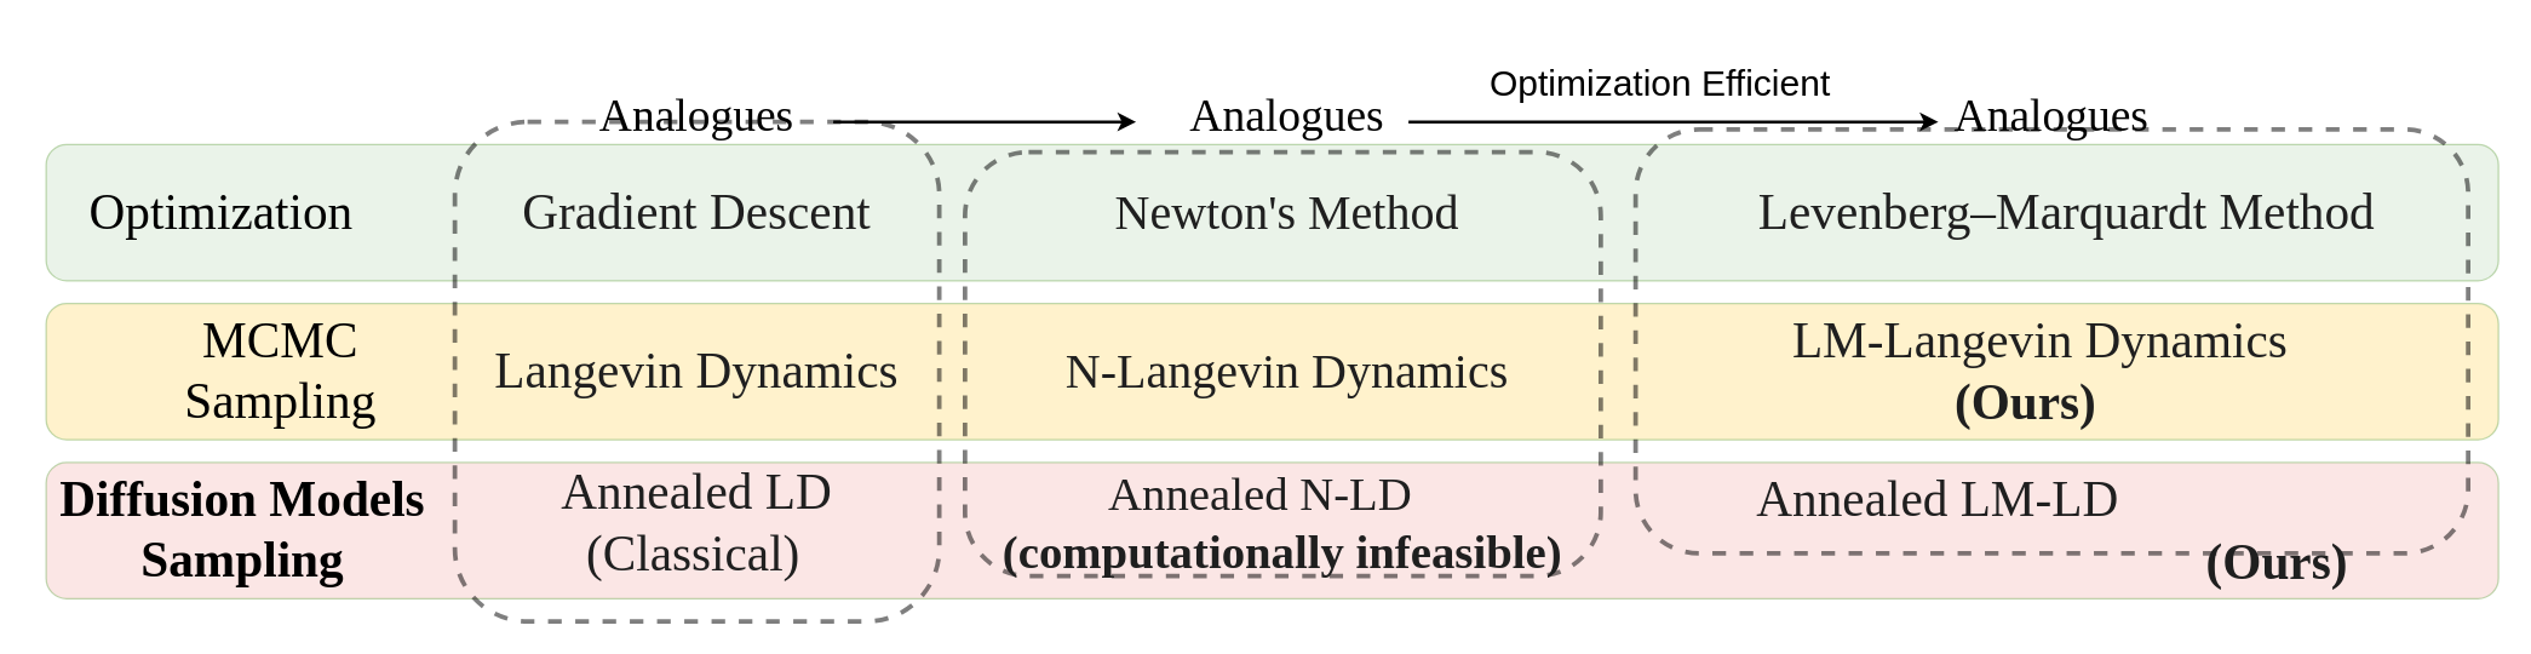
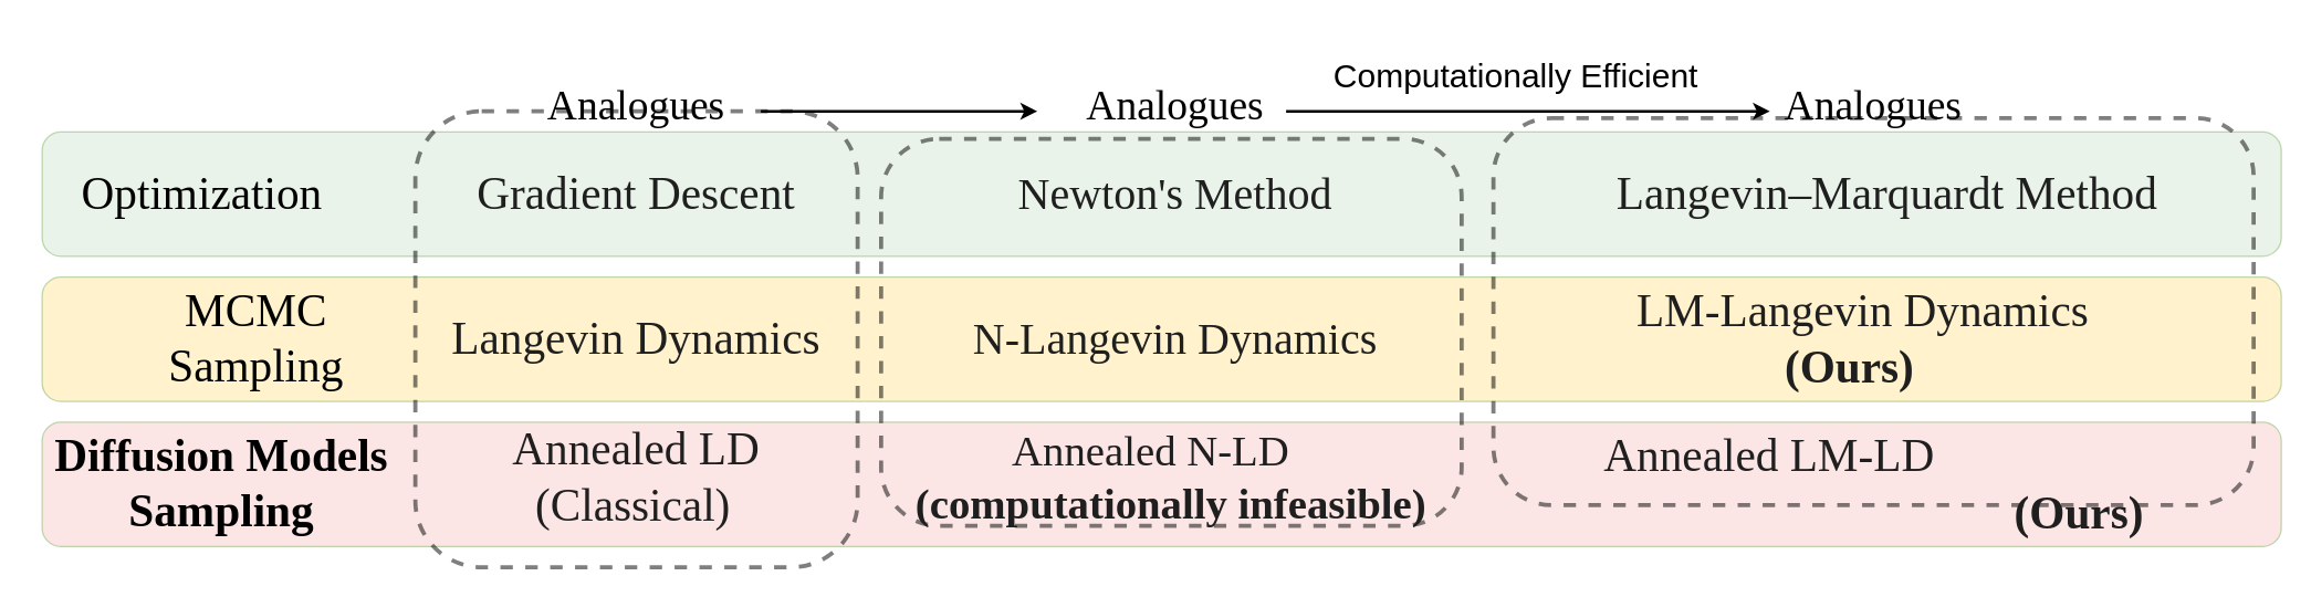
- <mxCell id="25" value="&lt;font style=&quot;font-size: 24px;&quot;&gt;Optimization Efficient&lt;/font&gt;" style="text;html=1;align=center;verticalAlign=middle;whiteSpace=wrap;rounded=0;" parent="1" vertex="1"><mxGeometry x="950" y="40" width="293" height="30" as="geometry" /></mxCell>
+ <mxCell id="25" value="&lt;font style=&quot;font-size: 24px;&quot;&gt;Computationally Efficient&lt;/font&gt;" style="text;html=1;align=center;verticalAlign=middle;whiteSpace=wrap;rounded=0;" parent="1" vertex="1"><mxGeometry x="950" y="40" width="293" height="30" as="geometry" /></mxCell>
- <mxCell id="19" value="&lt;span style=&quot;text-align: left;&quot;&gt;&lt;font style=&quot;&quot;&gt;&lt;font style=&quot;font-size: 33px;&quot; face=&quot;Times New Roman&quot; color=&quot;#1f1f1f&quot;&gt;Levenberg–Marquardt&amp;nbsp;Method&lt;/font&gt;&lt;/font&gt;&lt;/span&gt;" style="rounded=1;whiteSpace=wrap;html=1;fillColor=none;strokeColor=none;opacity=30;gradientColor=none;" parent="1" vertex="1"><mxGeometry x="1140" y="85" width="450" height="110" as="geometry" /></mxCell>
+ <mxCell id="19" value="&lt;span style=&quot;text-align: left;&quot;&gt;&lt;font style=&quot;&quot;&gt;&lt;font style=&quot;font-size: 33px;&quot; face=&quot;Times New Roman&quot; color=&quot;#1f1f1f&quot;&gt;Langevin–Marquardt&amp;nbsp;Method&lt;/font&gt;&lt;/font&gt;&lt;/span&gt;" style="rounded=1;whiteSpace=wrap;html=1;fillColor=none;strokeColor=none;opacity=30;gradientColor=none;" parent="1" vertex="1"><mxGeometry x="1140" y="85" width="450" height="110" as="geometry" /></mxCell>
